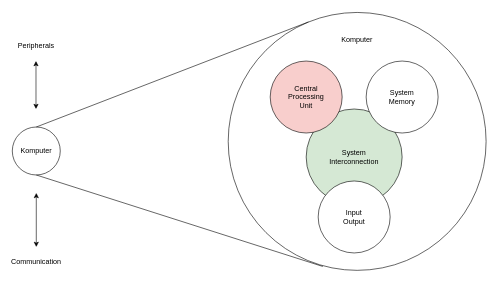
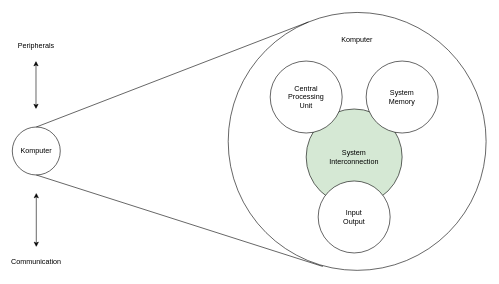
- <mxCell id="5" value="Central&lt;br&gt;Processing&lt;br&gt;Unit" style="ellipse;whiteSpace=wrap;html=1;aspect=fixed;fillColor=#f8cecc;" vertex="1" parent="1"><mxGeometry x="450" y="101" width="120" height="120" as="geometry" /></mxCell>
+ <mxCell id="5" value="Central&lt;br&gt;Processing&lt;br&gt;Unit" style="ellipse;whiteSpace=wrap;html=1;aspect=fixed;" vertex="1" parent="1"><mxGeometry x="450" y="101" width="120" height="120" as="geometry" /></mxCell>
